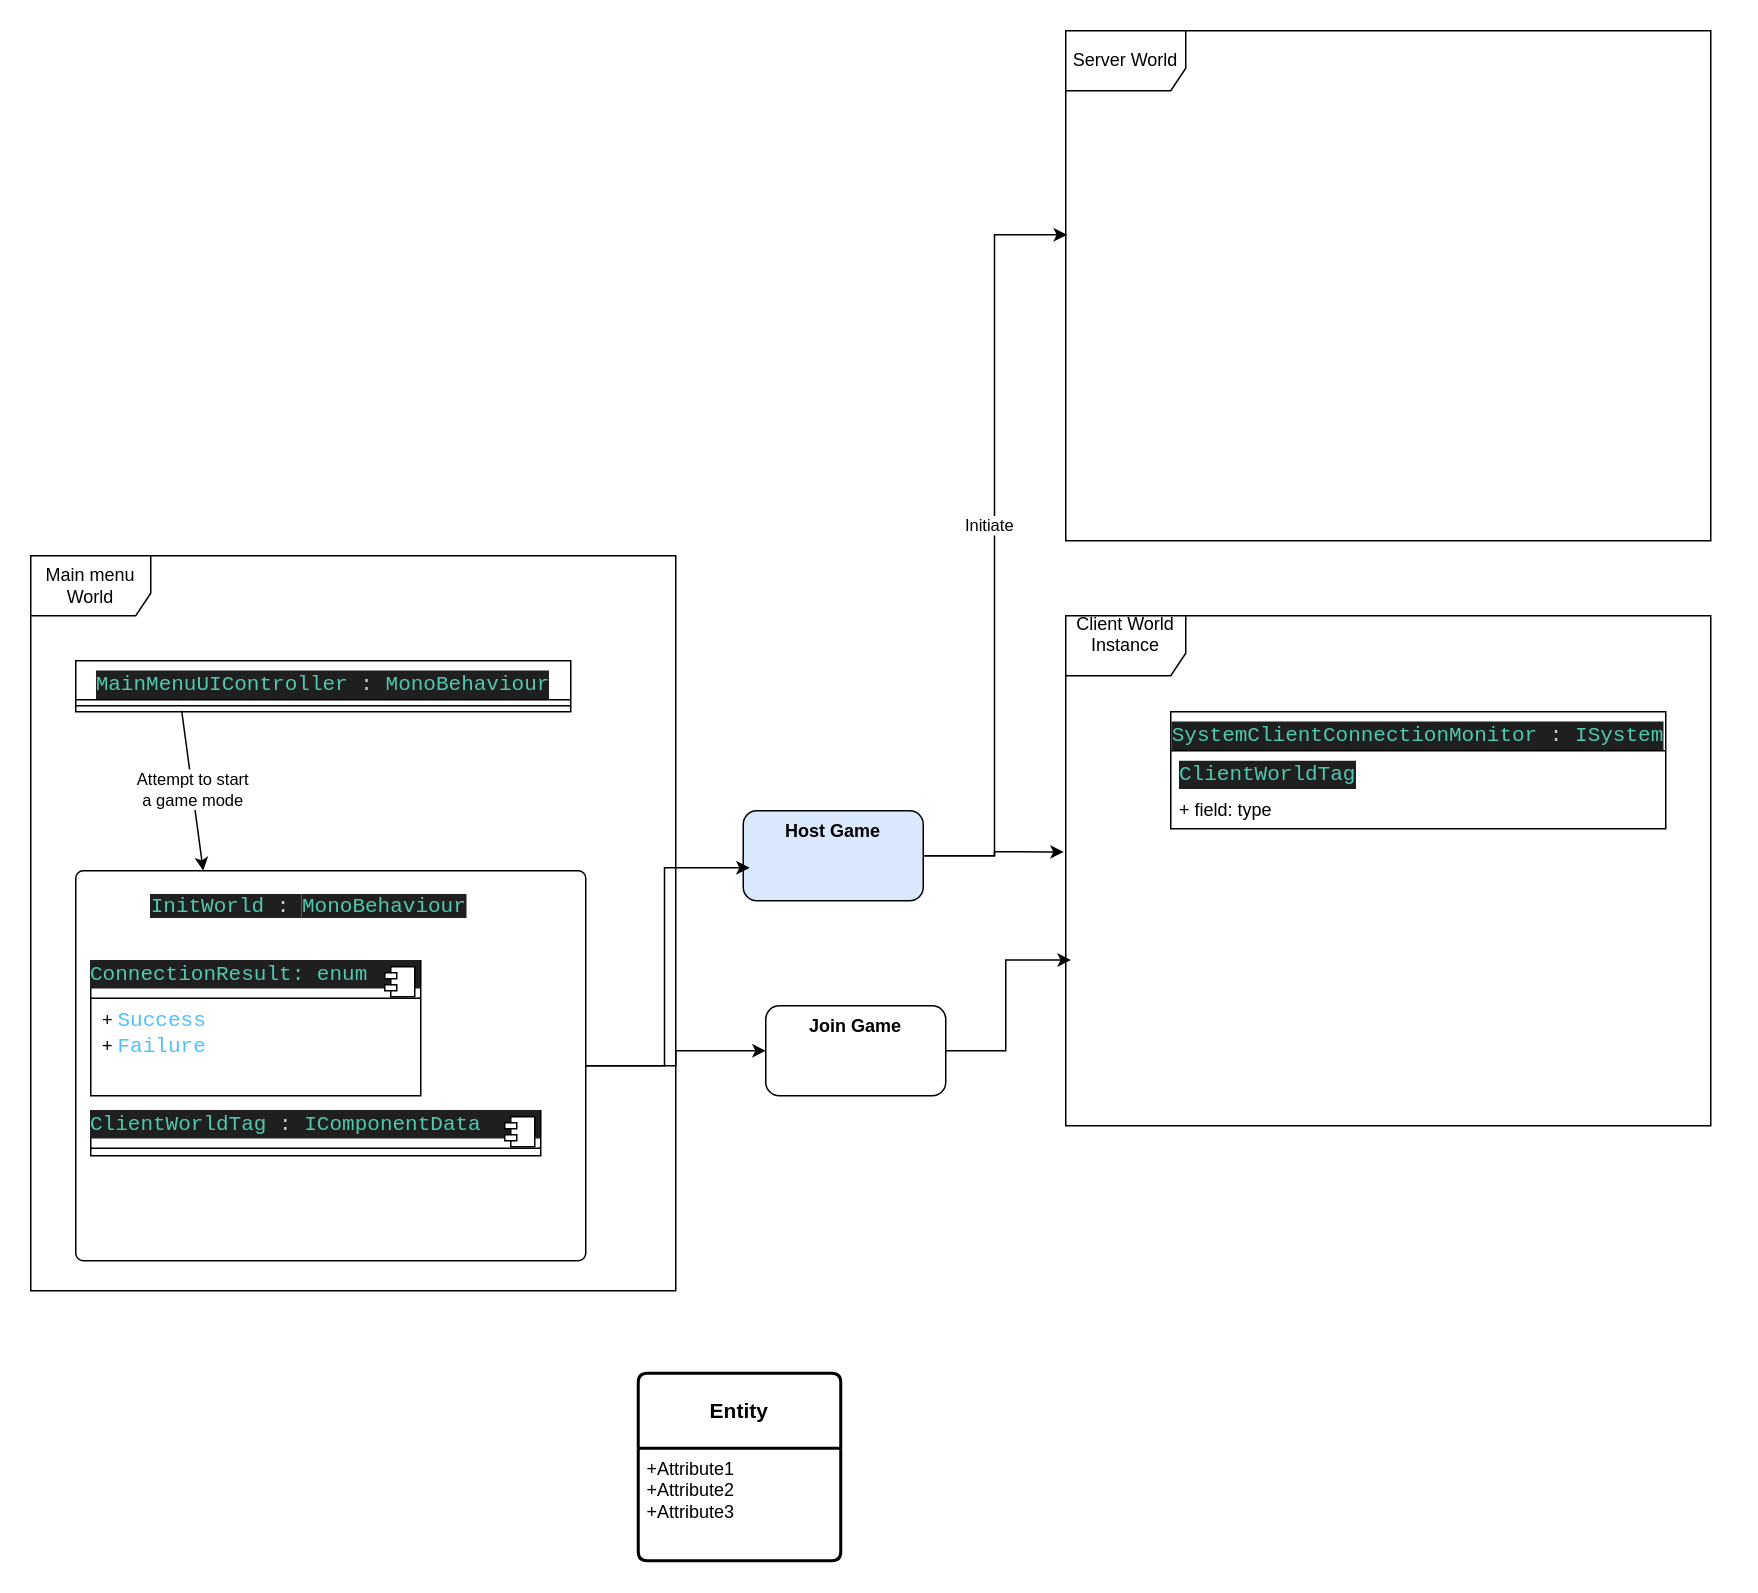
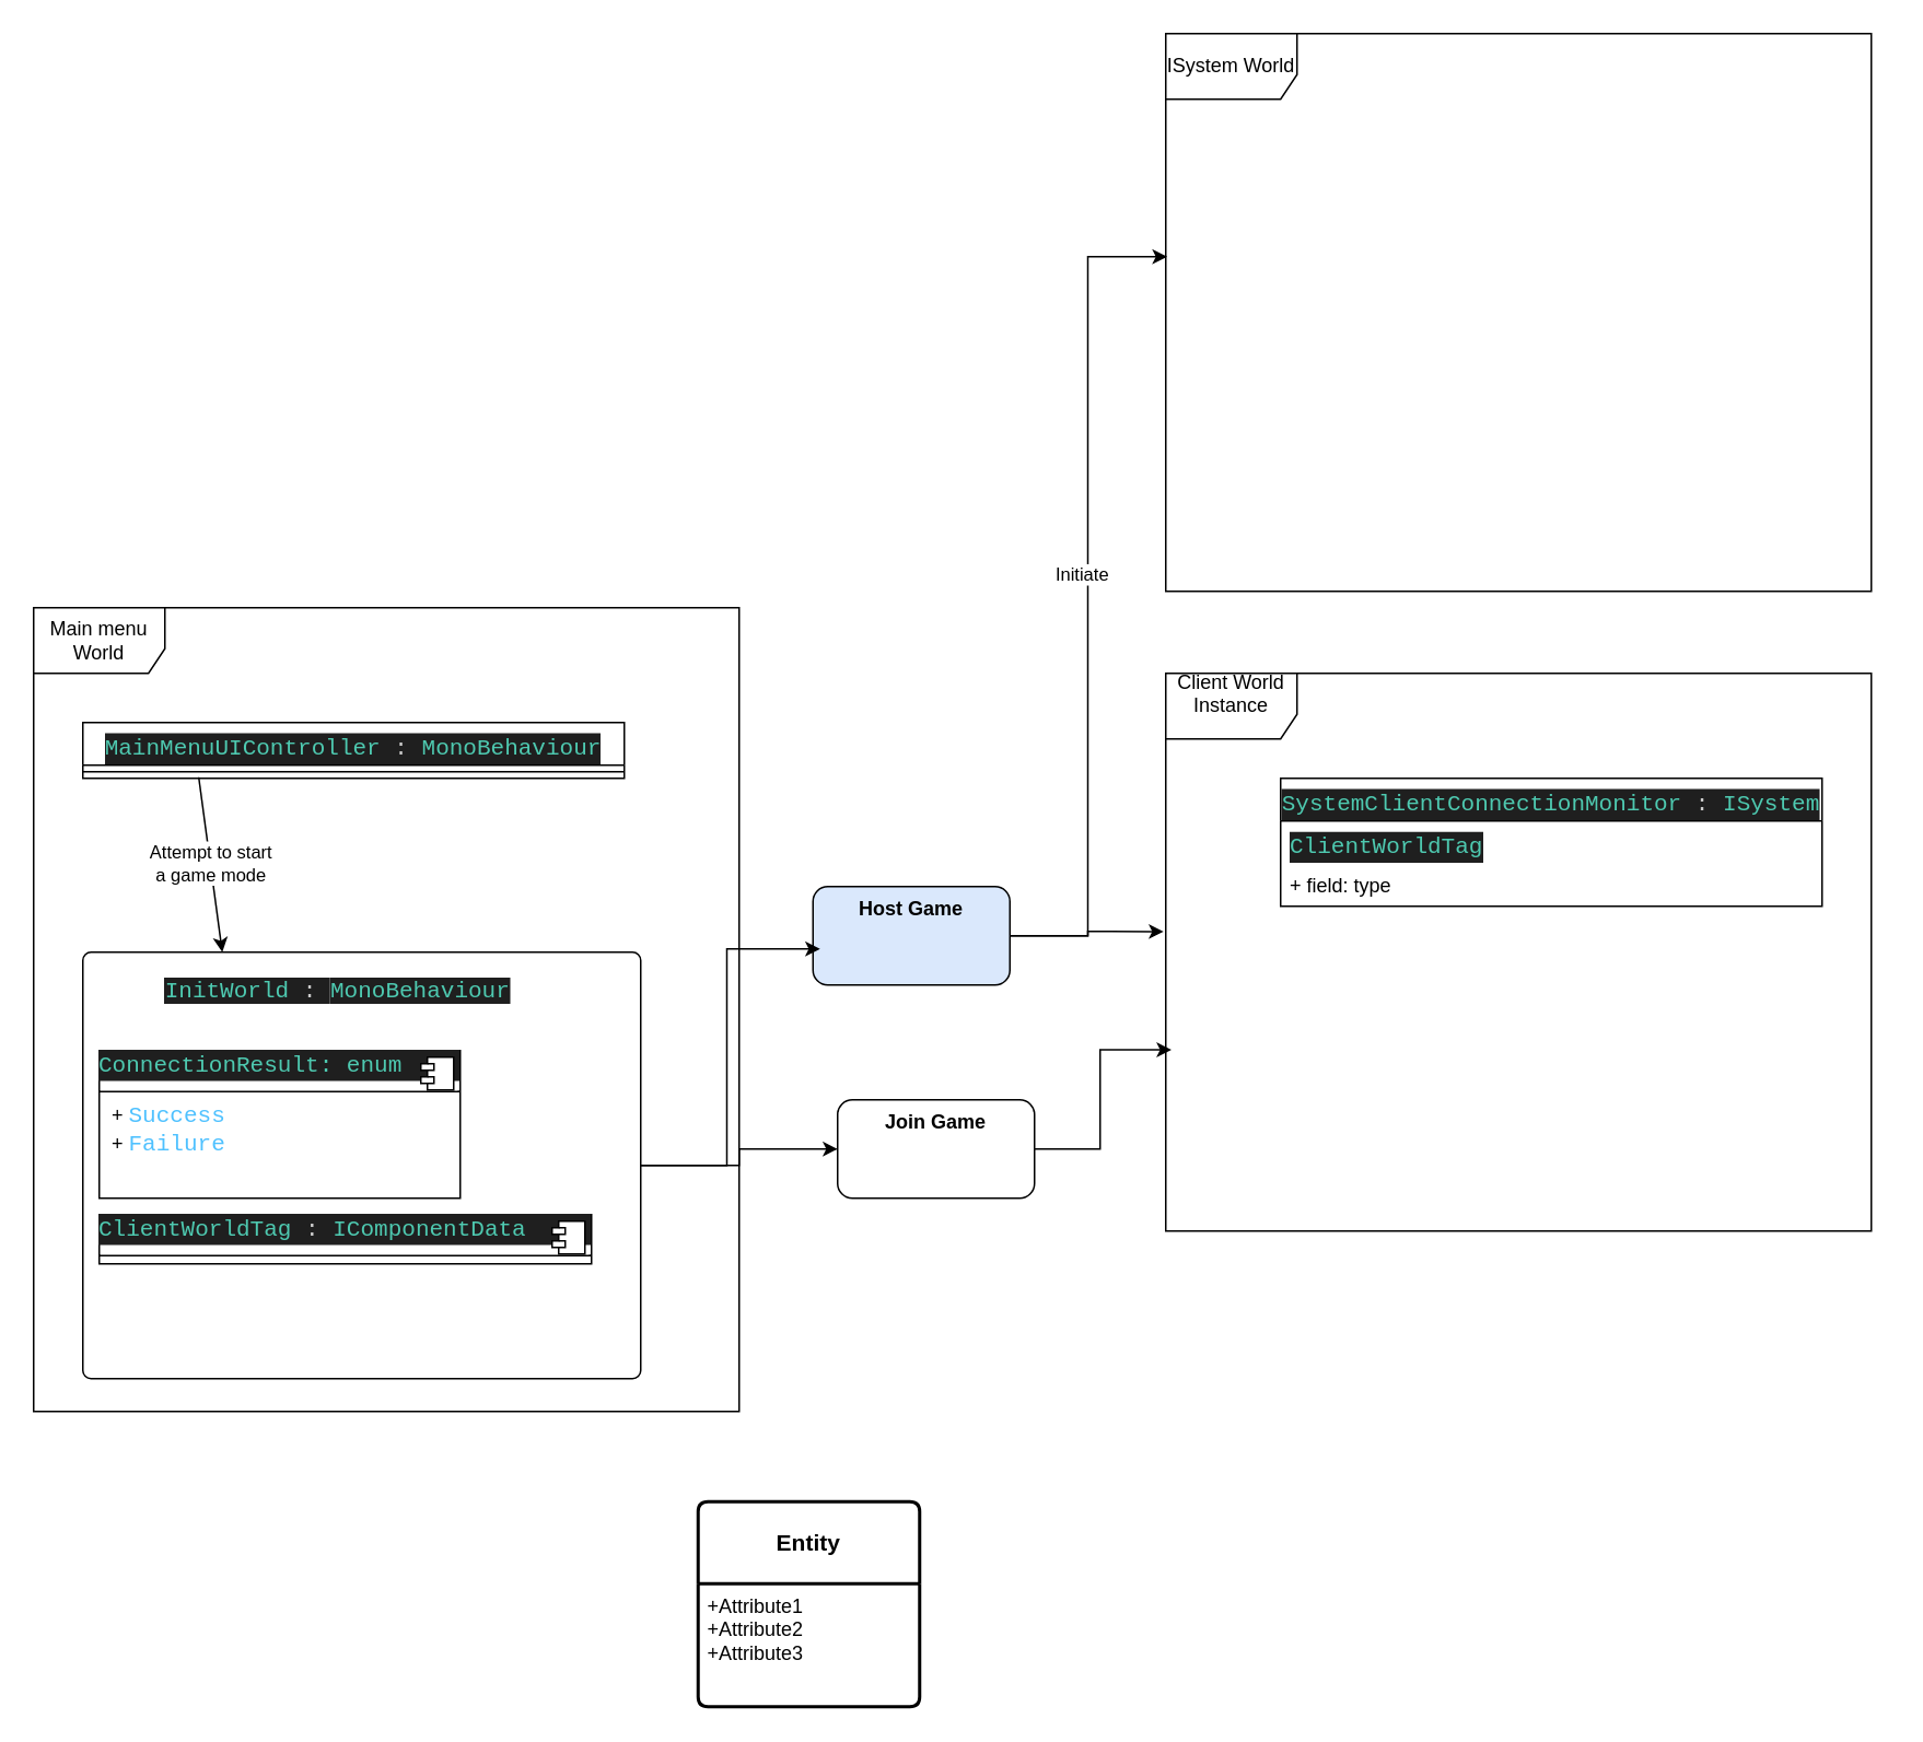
- <mxCell id="12" value="&lt;div&gt;Server World&lt;/div&gt;" style="shape=umlFrame;whiteSpace=wrap;html=1;pointerEvents=0;width=80;height=40;" vertex="1" parent="1"><mxGeometry x="710" y="20" width="430" height="340" as="geometry" /></mxCell>
+ <mxCell id="12" value="&lt;div&gt;ISystem World&lt;/div&gt;" style="shape=umlFrame;whiteSpace=wrap;html=1;pointerEvents=0;width=80;height=40;" vertex="1" parent="1"><mxGeometry x="710" y="20" width="430" height="340" as="geometry" /></mxCell>
